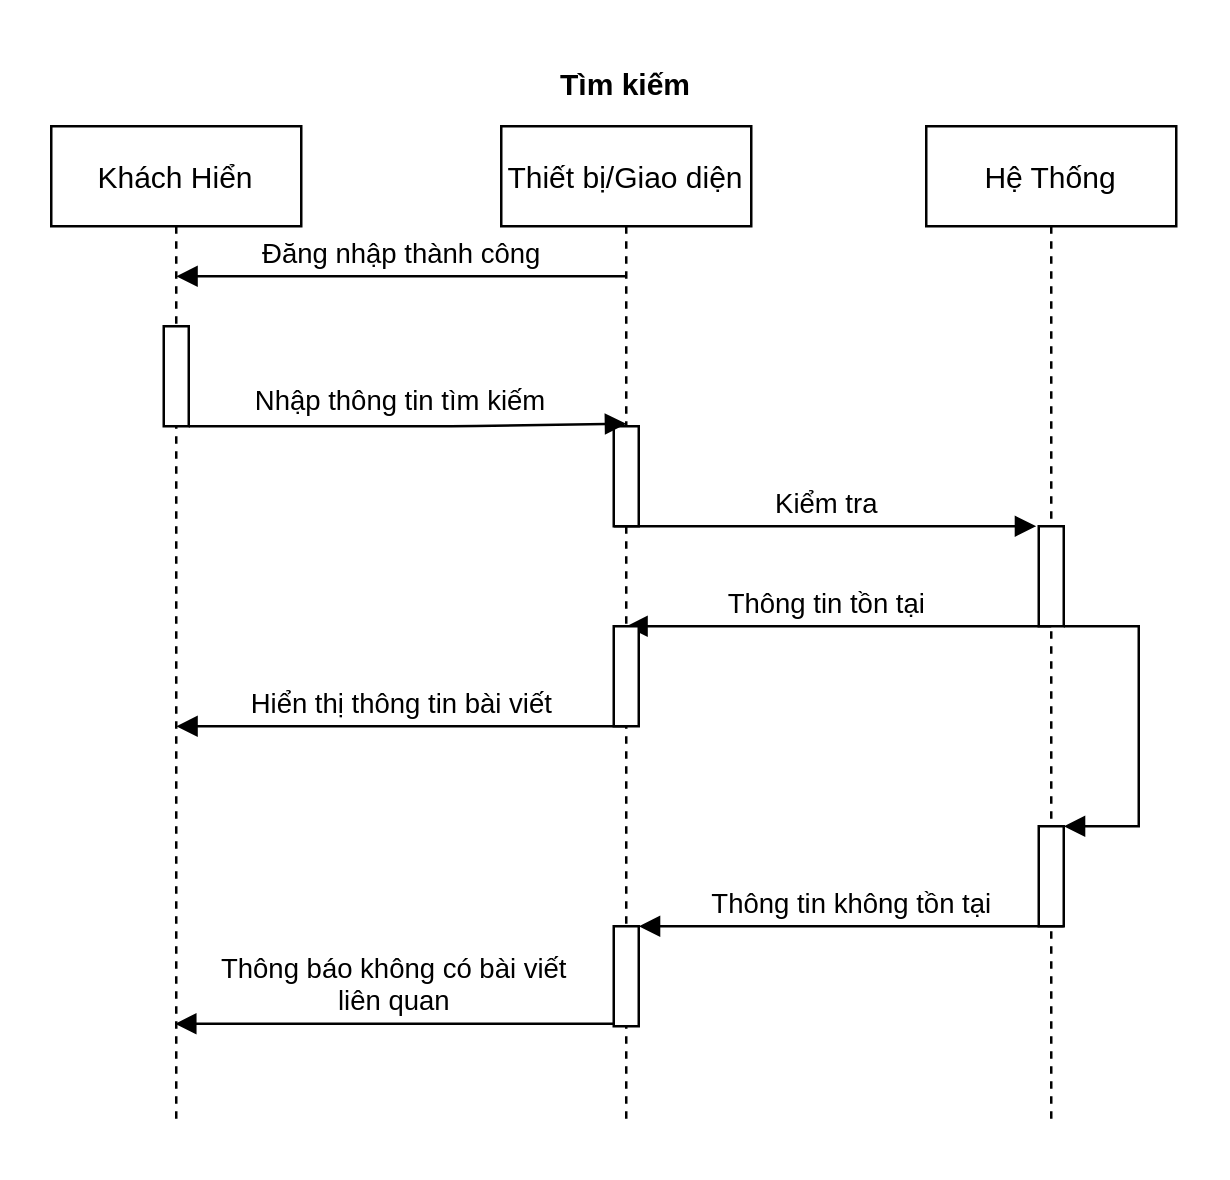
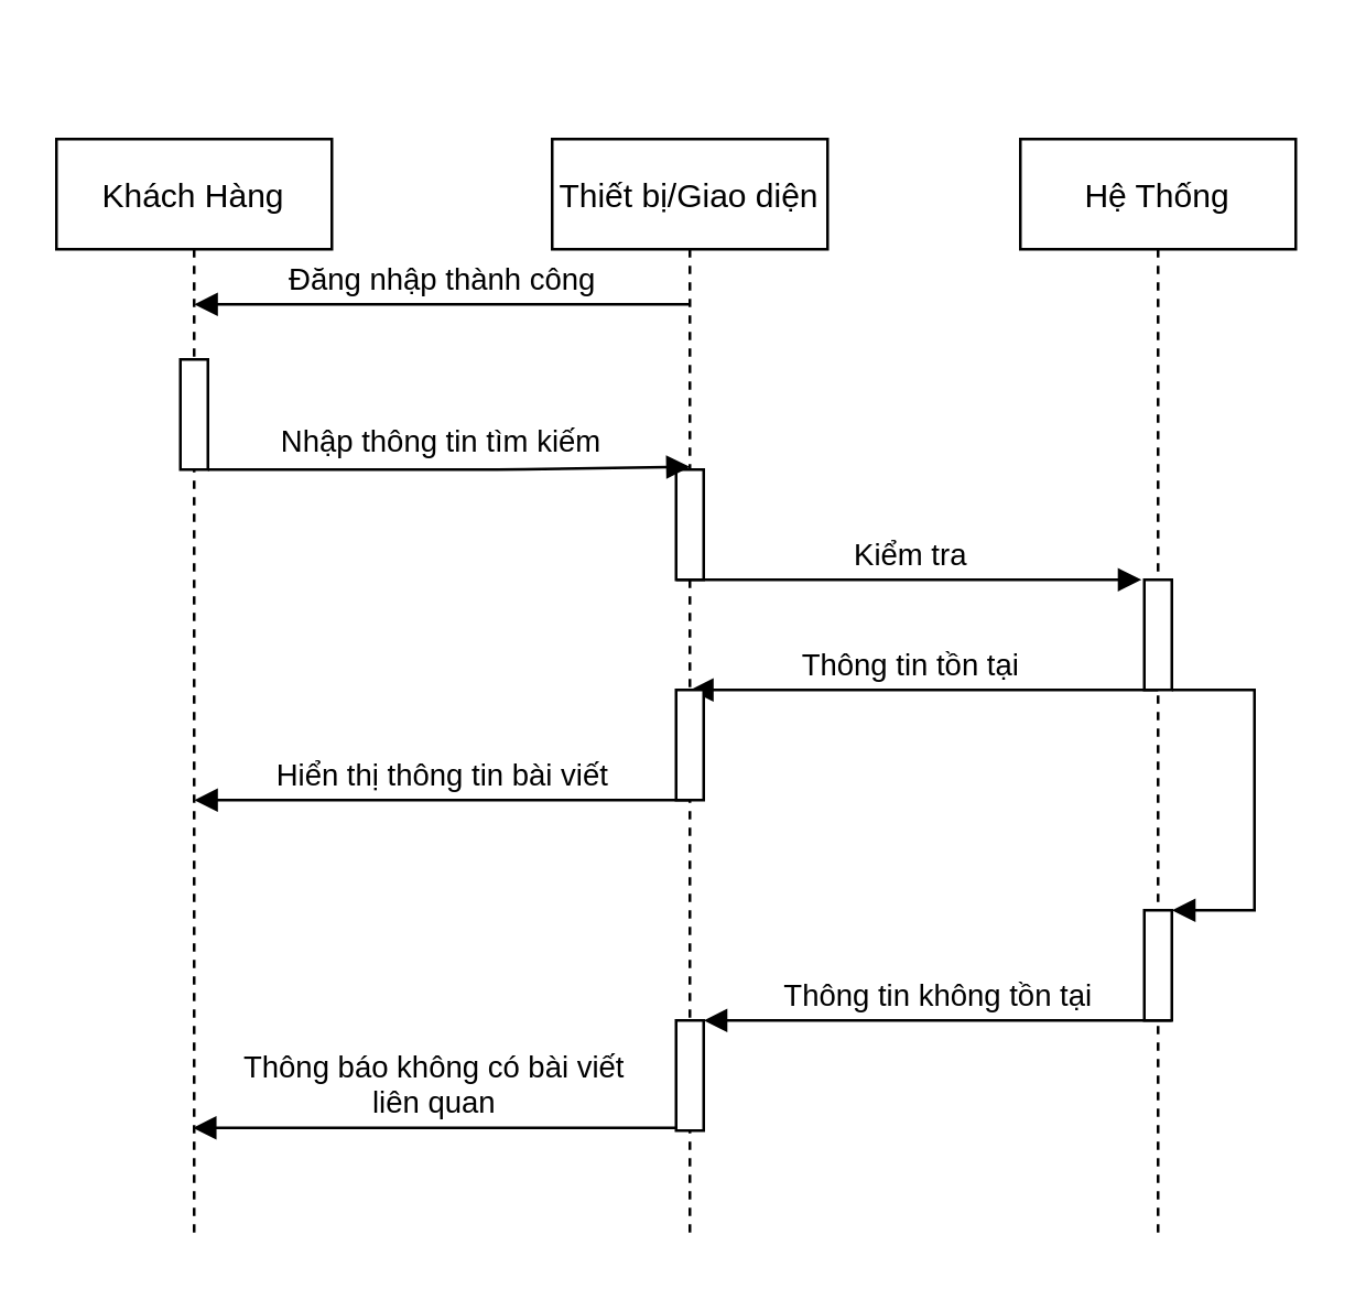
- <mxCell id="18" value="Tìm kiếm" style="text;align=center;fontStyle=1;verticalAlign=middle;spacingLeft=3;spacingRight=3;strokeColor=none;rotatable=0;points=[[0,0.5],[1,0.5]];portConstraint=eastwest;" parent="1" vertex="1"><mxGeometry x="210" y="20" width="80" height="26" as="geometry" /></mxCell>
- <mxCell id="2" value="Khách Hiển" style="shape=umlLifeline;perimeter=lifelinePerimeter;container=1;collapsible=0;recursiveResize=0;rounded=0;shadow=0;strokeWidth=1;" parent="1" vertex="1"><mxGeometry x="20" y="50" width="100" height="400" as="geometry" /></mxCell>
+ <mxCell id="2" value="Khách Hàng" style="shape=umlLifeline;perimeter=lifelinePerimeter;container=1;collapsible=0;recursiveResize=0;rounded=0;shadow=0;strokeWidth=1;" parent="1" vertex="1"><mxGeometry x="20" y="50" width="100" height="400" as="geometry" /></mxCell>
